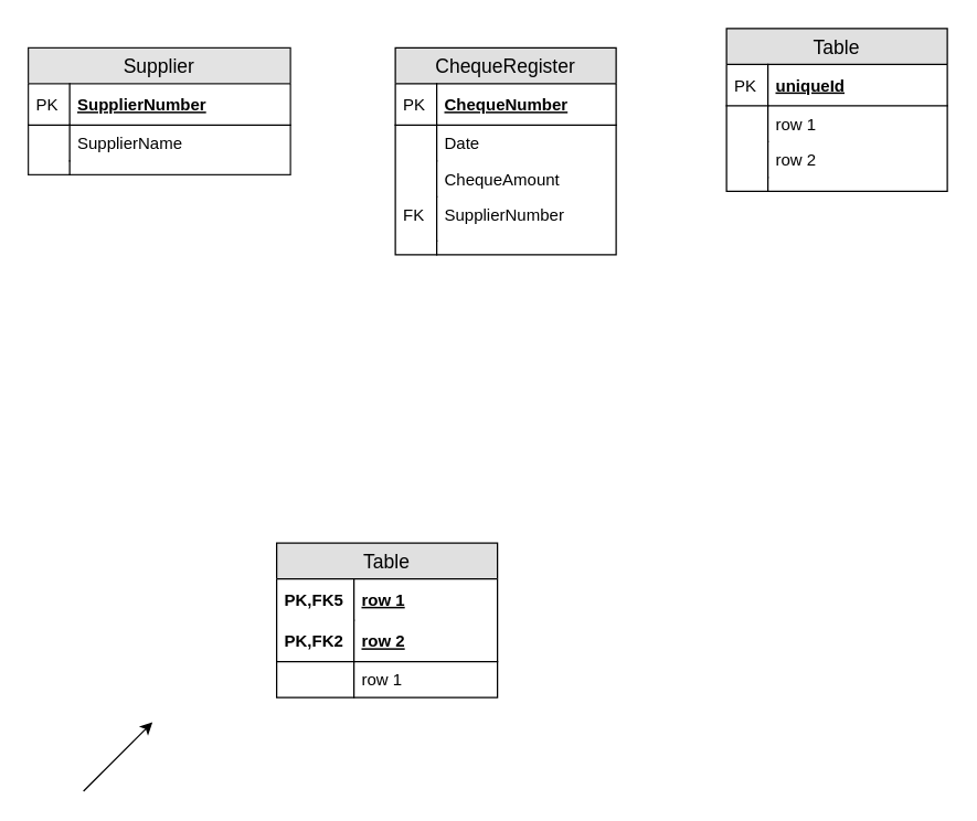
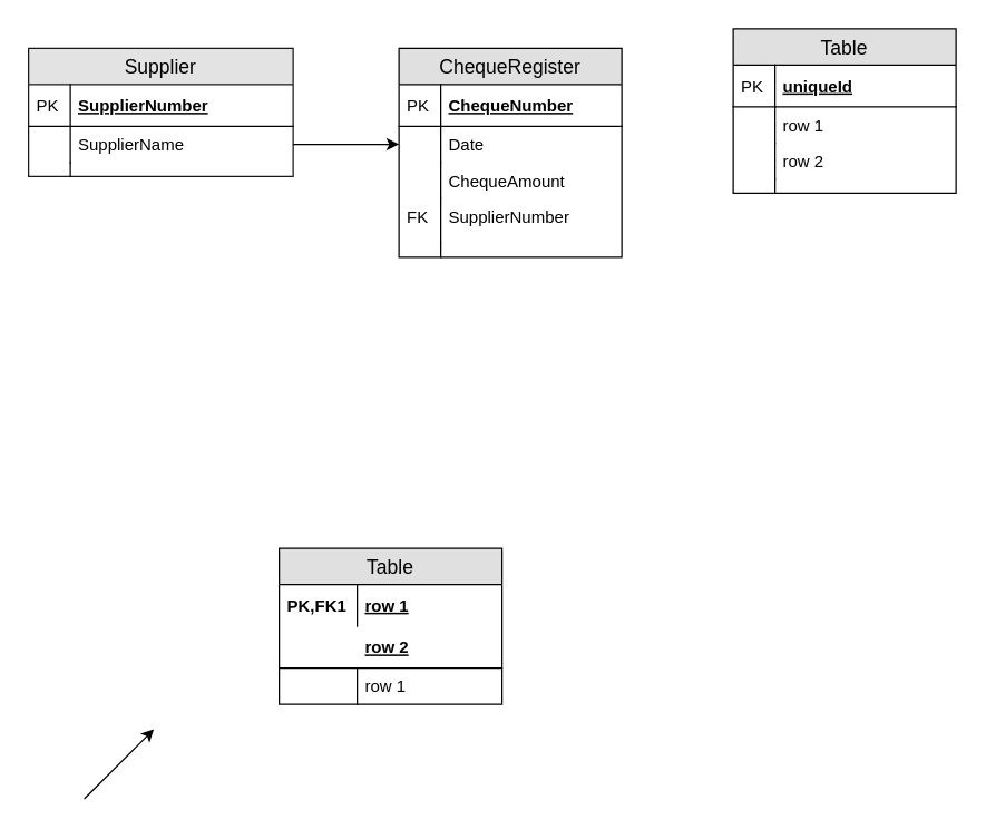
+ <mxCell id="37" value="" style="edgeStyle=orthogonalEdgeStyle;rounded=0;orthogonalLoop=1;jettySize=auto;html=1;" edge="1" parent="1" source="5" target="12"><mxGeometry relative="1" as="geometry"><Array as="points"><mxPoint x="290" y="98" /><mxPoint x="290" y="98" /></Array></mxGeometry></mxCell>
- <mxCell id="22" value="PK,FK5" style="shape=partialRectangle;fontStyle=1;top=0;left=0;bottom=0;fillColor=none;align=left;verticalAlign=middle;spacingLeft=4;spacingRight=4;overflow=hidden;rotatable=0;points=[];portConstraint=eastwest;part=1;fontSize=12;" vertex="1" connectable="0" parent="21"><mxGeometry width="56" height="30" as="geometry" /></mxCell>
+ <mxCell id="22" value="PK,FK1" style="shape=partialRectangle;fontStyle=1;top=0;left=0;bottom=0;fillColor=none;align=left;verticalAlign=middle;spacingLeft=4;spacingRight=4;overflow=hidden;rotatable=0;points=[];portConstraint=eastwest;part=1;fontSize=12;" vertex="1" connectable="0" parent="21"><mxGeometry width="56" height="30" as="geometry" /></mxCell>
- <mxCell id="24" value="PK,FK2" style="shape=partialRectangle;fontStyle=1;top=0;left=0;bottom=0;fillColor=none;align=left;verticalAlign=middle;spacingLeft=4;spacingRight=4;overflow=hidden;rotatable=0;points=[];portConstraint=eastwest;part=1;fontSize=12;" vertex="1" connectable="0" parent="23"><mxGeometry width="56" height="30" as="geometry" /></mxCell>
